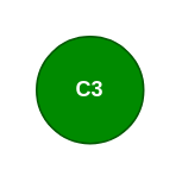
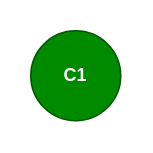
- <mxCell id="2" value="C3" style="ellipse;whiteSpace=wrap;html=1;aspect=fixed;fillColor=#008a00;strokeColor=#005700;fontColor=#ffffff;fontStyle=1" parent="1" vertex="1"><mxGeometry x="20" y="20" width="60" height="60" as="geometry" /></mxCell>
+ <mxCell id="2" value="C1" style="ellipse;whiteSpace=wrap;html=1;aspect=fixed;fillColor=#008a00;strokeColor=#005700;fontColor=#ffffff;fontStyle=1" parent="1" vertex="1"><mxGeometry x="20" y="20" width="60" height="60" as="geometry" /></mxCell>
